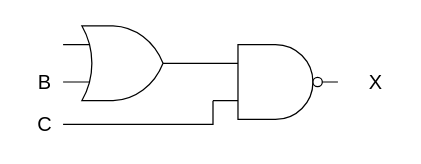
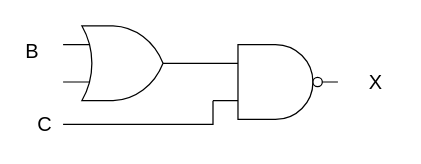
- <mxCell id="2" value="B" style="text;html=1;resizable=0;autosize=1;align=center;verticalAlign=middle;points=[];fillColor=none;strokeColor=none;rounded=0;fontSize=16;" parent="1" vertex="1"><mxGeometry x="20" y="55" width="30" height="20" as="geometry" /></mxCell>
+ <mxCell id="2" value="B" style="text;html=1;resizable=0;autosize=1;align=center;verticalAlign=middle;points=[];fillColor=none;strokeColor=none;rounded=0;fontSize=16;" parent="1" vertex="1"><mxGeometry x="10" y="30" width="30" height="20" as="geometry" /></mxCell>
